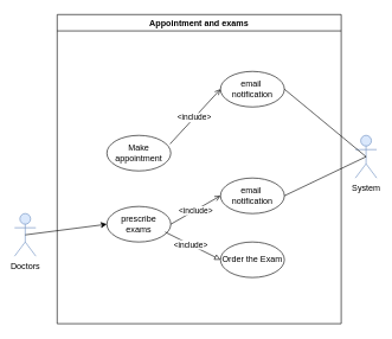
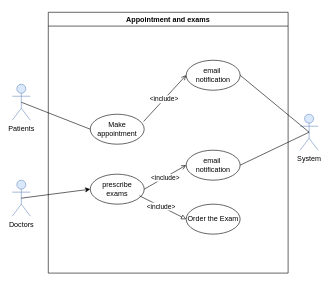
+ <mxCell id="4" value="Patients" style="shape=umlActor;verticalLabelPosition=bottom;verticalAlign=top;html=1;outlineConnect=0;fillColor=#dae8fc;strokeColor=#6c8ebf;" vertex="1" parent="1"><mxGeometry x="20" y="140" width="30" height="60" as="geometry" /></mxCell>
+ <mxCell id="7" value="" style="endArrow=none;html=1;rounded=0;exitX=0.5;exitY=0.5;exitDx=0;exitDy=0;exitPerimeter=0;entryX=0;entryY=0.5;entryDx=0;entryDy=0;" edge="1" parent="1" source="4" target="3"><mxGeometry width="50" height="50" relative="1" as="geometry"><mxPoint x="360" y="380" as="sourcePoint" /><mxPoint x="410" y="330" as="targetPoint" /></mxGeometry></mxCell>
